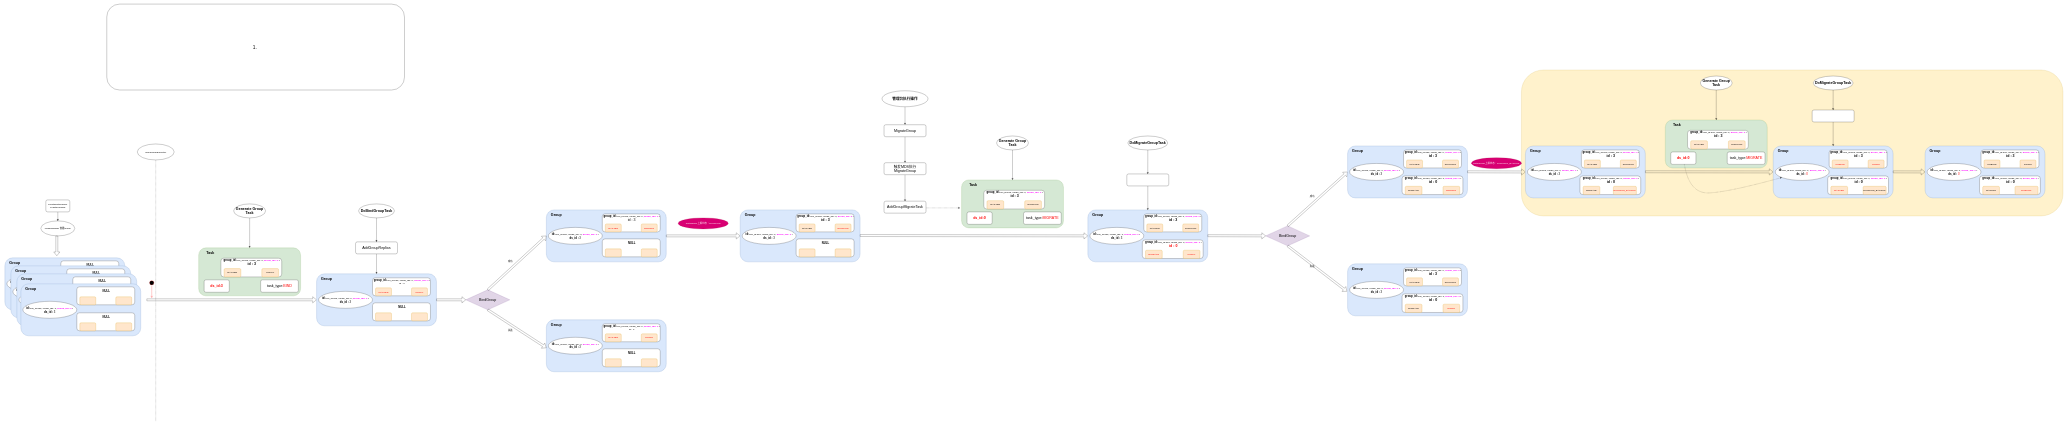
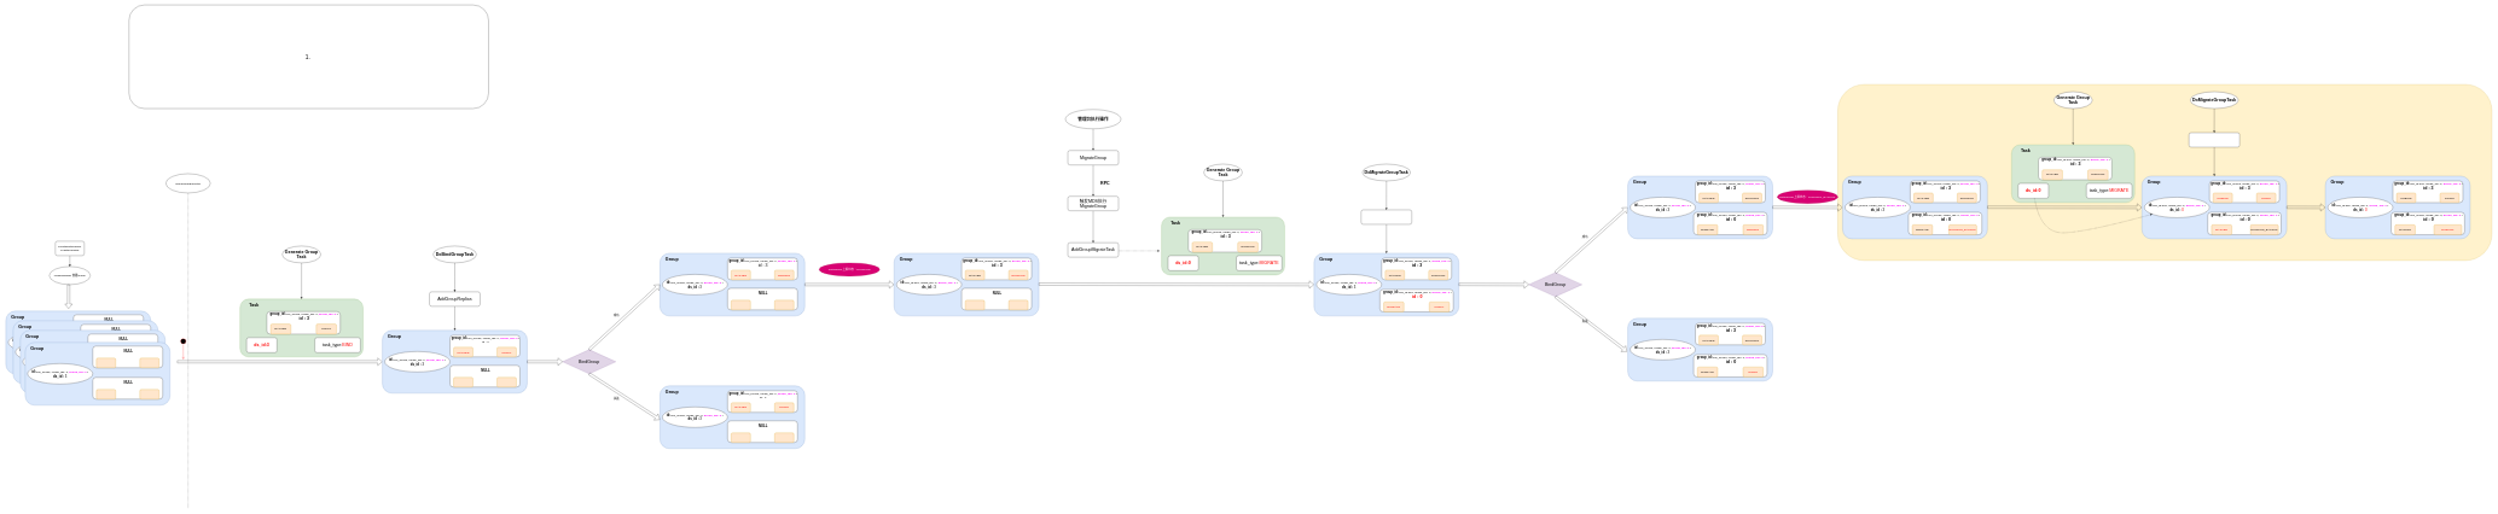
+ <mxCell id="155" value="&lt;b&gt;&lt;font style=&quot;font-size: 18px;&quot;&gt;RPC&lt;/font&gt;&lt;/b&gt;" style="text;html=1;align=center;verticalAlign=middle;whiteSpace=wrap;rounded=0;" vertex="1" parent="1"><mxGeometry x="4530" y="733.75" width="90" height="55" as="geometry" /></mxCell>
